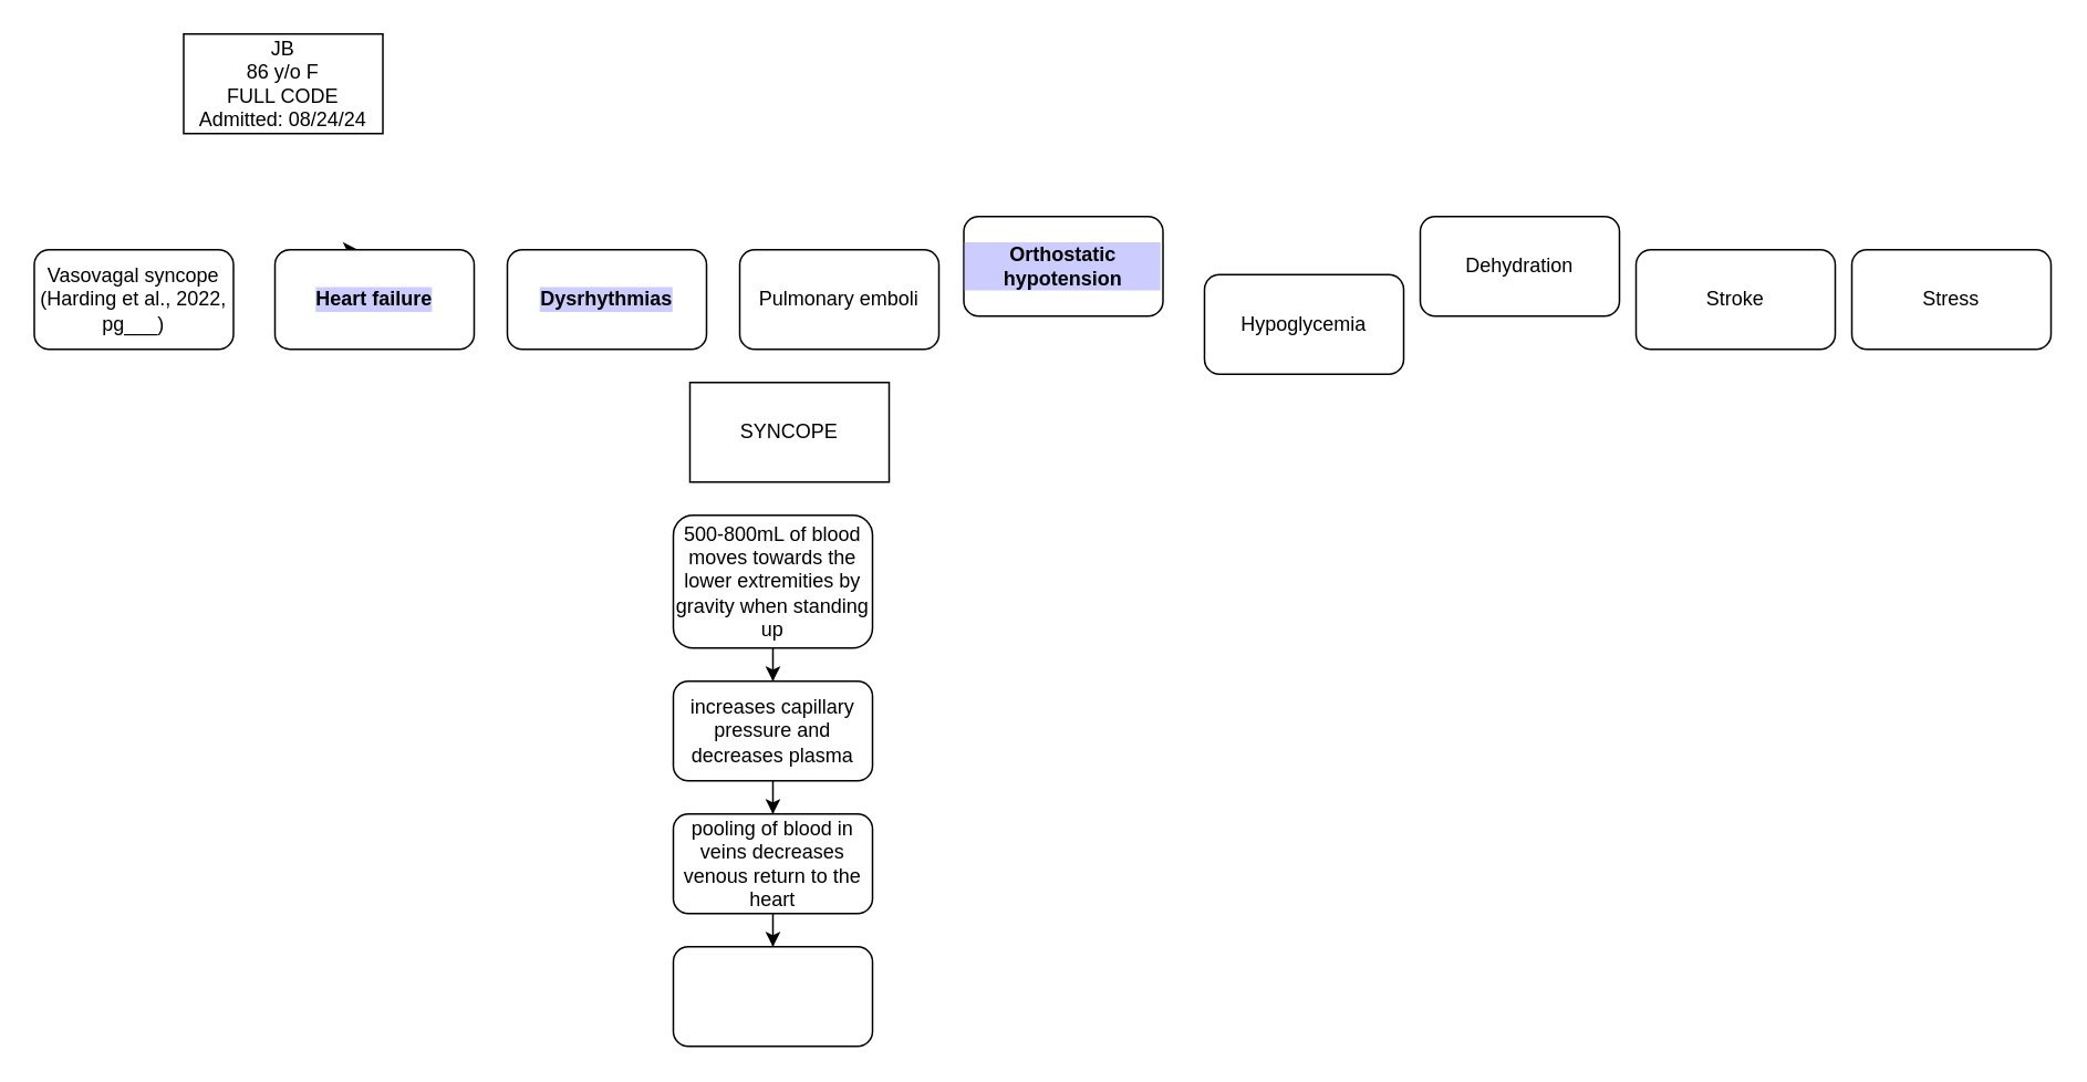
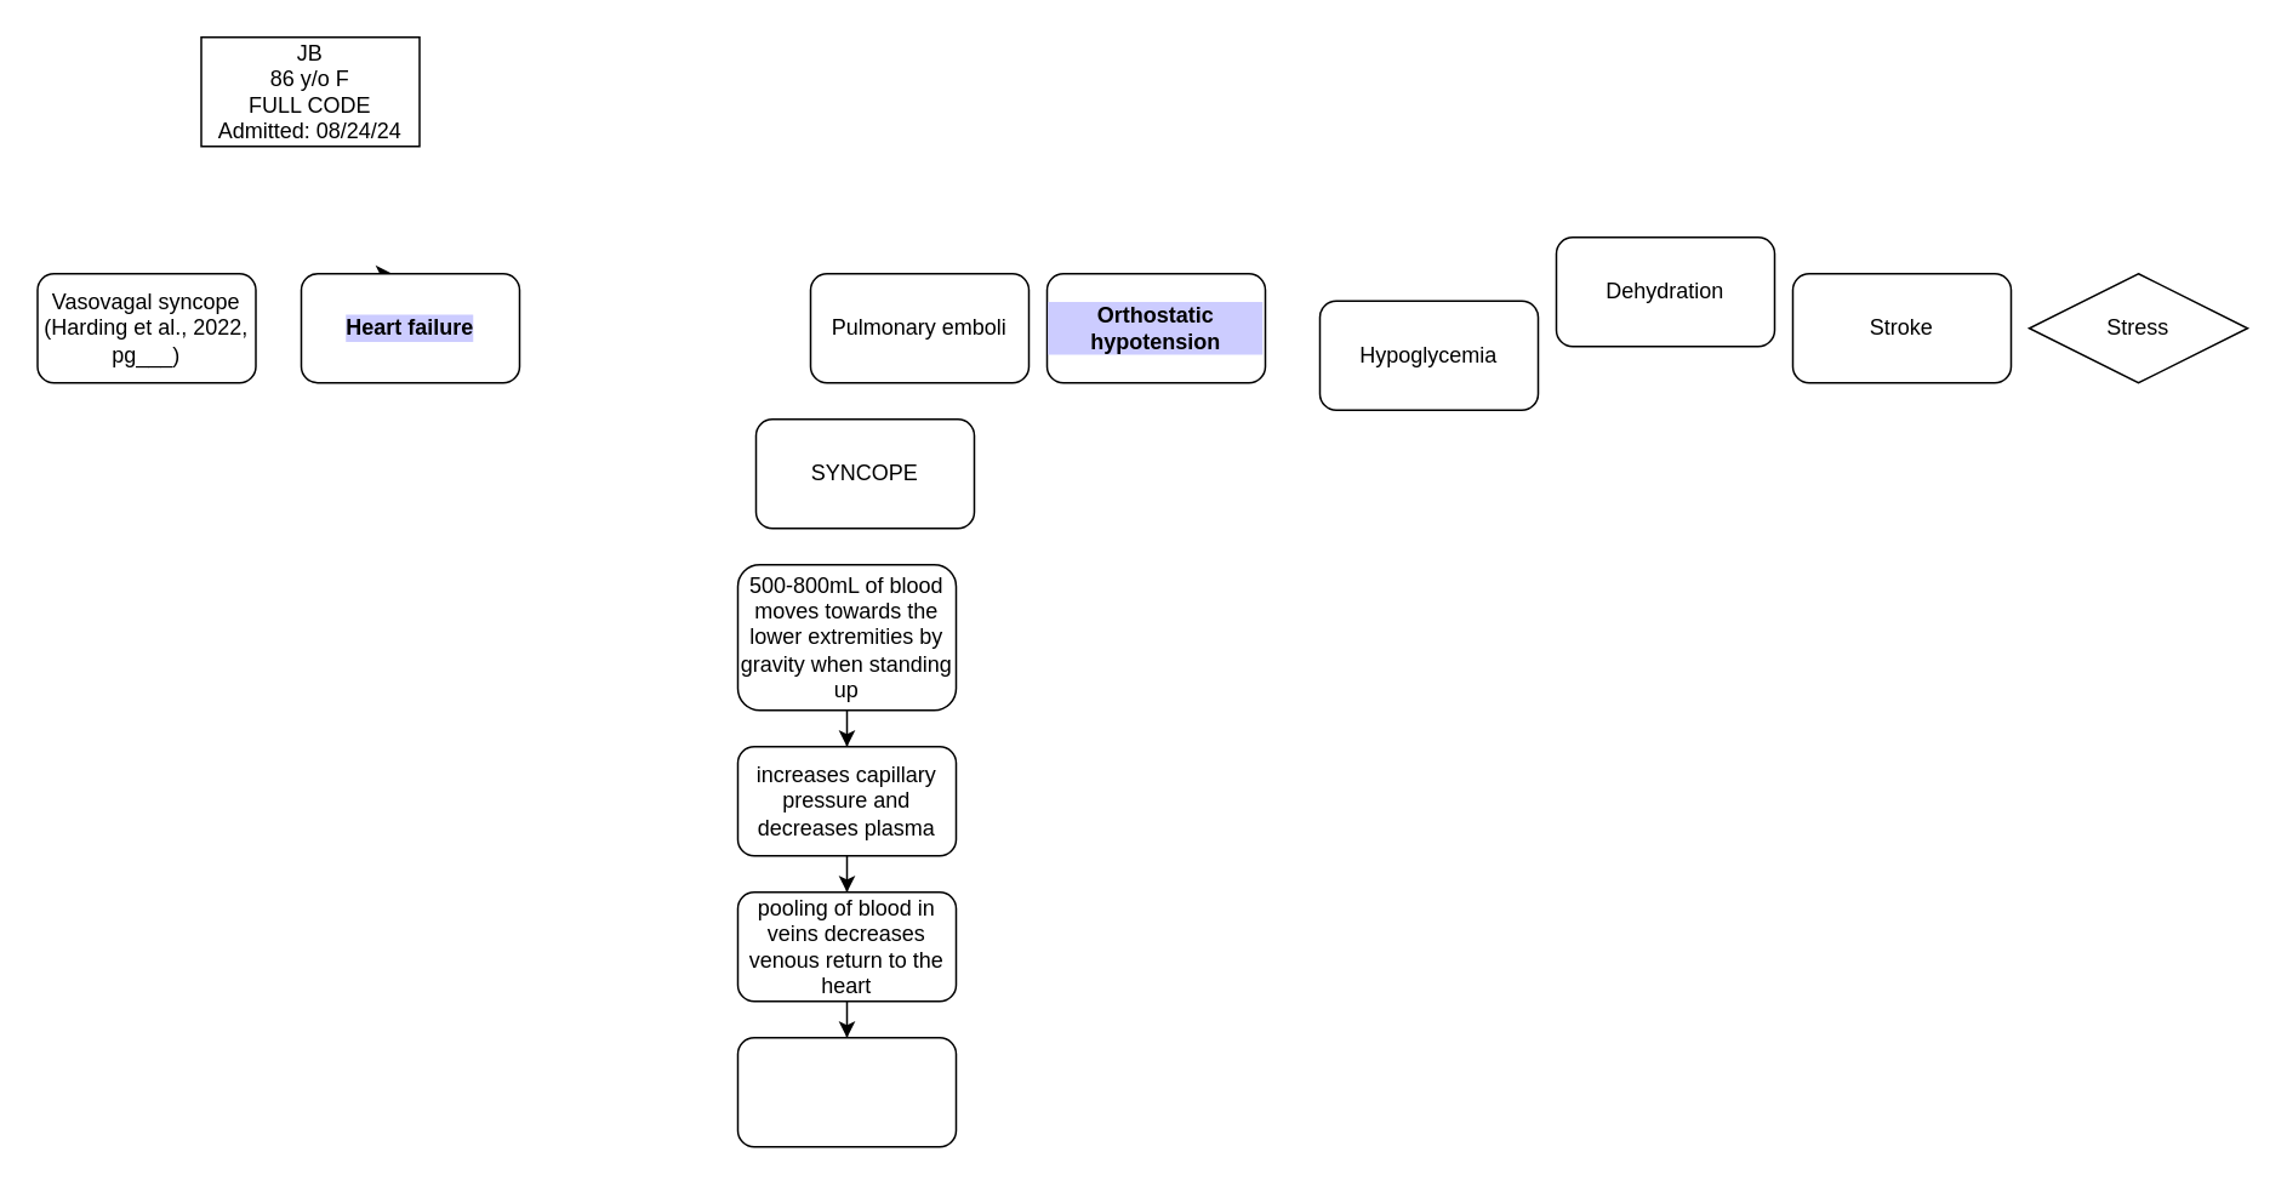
- <mxCell id="13" value="Orthostatic hypotension" style="rounded=1;whiteSpace=wrap;html=1;fontStyle=1;labelBorderColor=none;labelBackgroundColor=#CCCCFF;" parent="1" vertex="1"><mxGeometry x="580" y="130" width="120" height="60" as="geometry" /></mxCell>
+ <mxCell id="13" value="Orthostatic hypotension" style="rounded=1;whiteSpace=wrap;html=1;fontStyle=1;labelBorderColor=none;labelBackgroundColor=#CCCCFF;" parent="1" vertex="1"><mxGeometry x="575" y="150" width="120" height="60" as="geometry" /></mxCell>
- <mxCell id="7" value="Dysrhythmias" style="rounded=1;whiteSpace=wrap;html=1;fontStyle=1;textShadow=0;labelBackgroundColor=#CCCCFF;" parent="1" vertex="1"><mxGeometry x="305" y="150" width="120" height="60" as="geometry" /></mxCell>
- <mxCell id="9" value="Stress" style="rounded=1;whiteSpace=wrap;html=1;" parent="1" vertex="1"><mxGeometry x="1115" y="150" width="120" height="60" as="geometry" /></mxCell>
+ <mxCell id="9" value="Stress" style="rhombus;whiteSpace=wrap;html=1;" parent="1" vertex="1"><mxGeometry x="1115" y="150" width="120" height="60" as="geometry" /></mxCell>
- <mxCell id="3" value="SYNCOPE" style="rounded=0;whiteSpace=wrap;html=1;" parent="1" vertex="1"><mxGeometry x="415" y="230" width="120" height="60" as="geometry" /></mxCell>
+ <mxCell id="3" value="SYNCOPE" style="whiteSpace=wrap;html=1;rounded=1;" parent="1" vertex="1"><mxGeometry x="415" y="230" width="120" height="60" as="geometry" /></mxCell>
